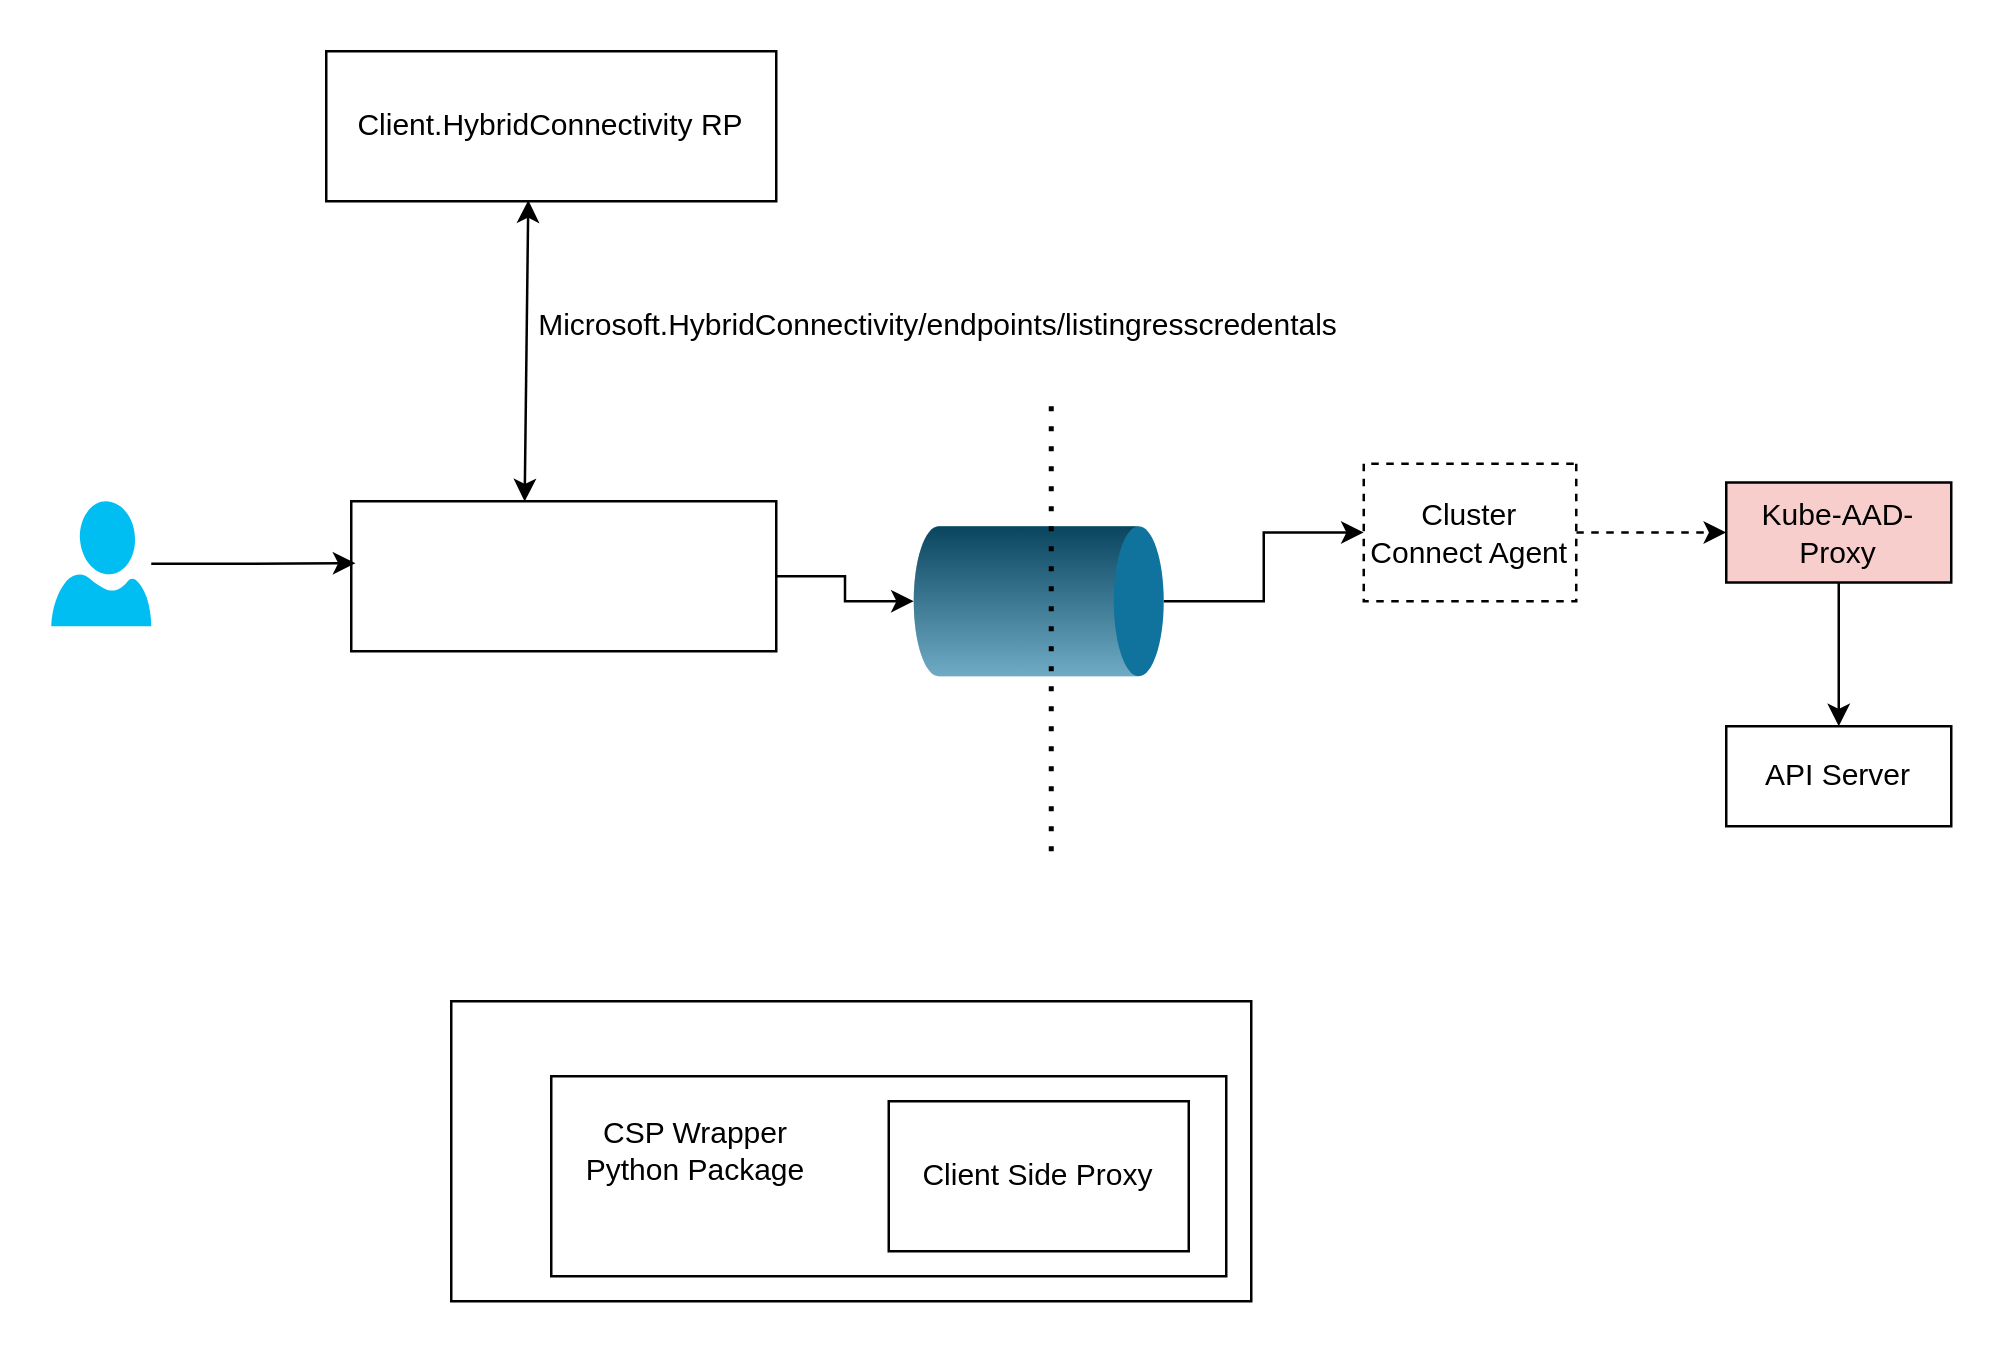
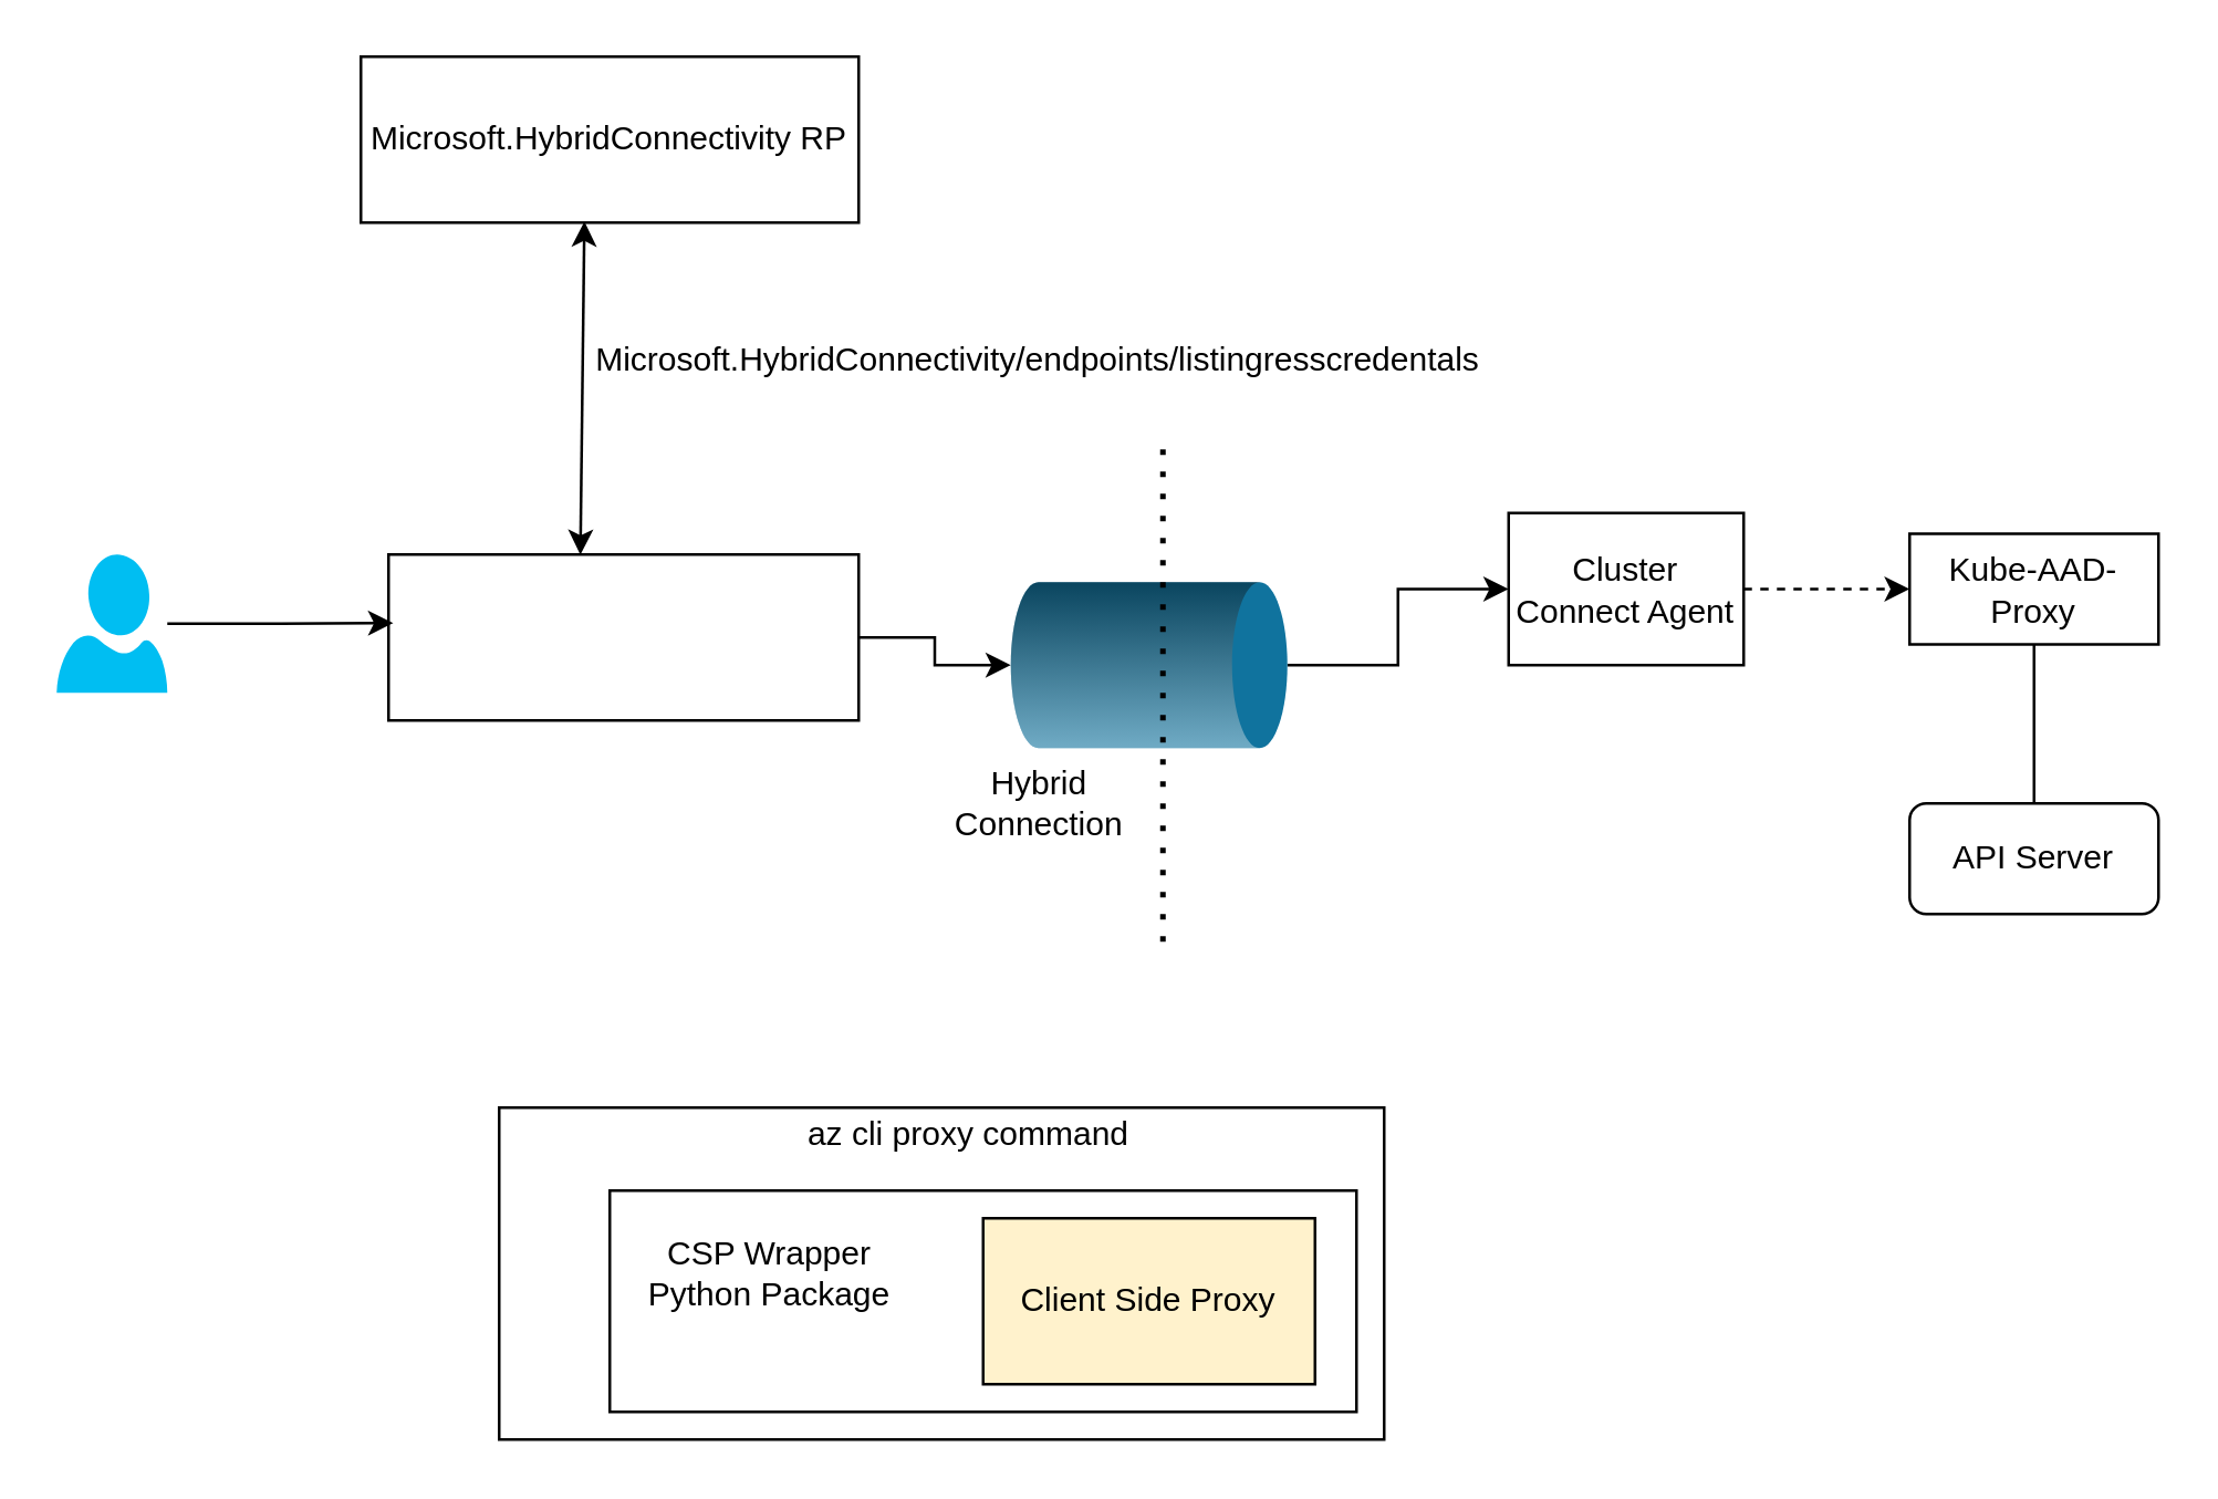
- <mxCell id="6" value="Client.HybridConnectivity RP" style="rounded=0;whiteSpace=wrap;html=1;" vertex="1" parent="1"><mxGeometry x="130" y="20" width="180" height="60" as="geometry" /></mxCell>
+ <mxCell id="6" value="Microsoft.HybridConnectivity RP" style="rounded=0;whiteSpace=wrap;html=1;" vertex="1" parent="1"><mxGeometry x="130" y="20" width="180" height="60" as="geometry" /></mxCell>
- <mxCell id="14" value="Cluster Connect Agent" style="rounded=0;whiteSpace=wrap;html=1;direction=south;dashed=1;" vertex="1" parent="1"><mxGeometry x="545" y="185" width="85" height="55" as="geometry" /></mxCell>
+ <mxCell id="14" value="Cluster Connect Agent" style="rounded=0;whiteSpace=wrap;html=1;direction=south;" vertex="1" parent="1"><mxGeometry x="545" y="185" width="85" height="55" as="geometry" /></mxCell>
- <mxCell id="16" value="Kube-AAD-Proxy" style="rounded=0;whiteSpace=wrap;html=1;fillColor=#f8cecc;" vertex="1" parent="1"><mxGeometry x="690" y="192.5" width="90" height="40" as="geometry" /></mxCell>
+ <mxCell id="16" value="Kube-AAD-Proxy" style="rounded=0;whiteSpace=wrap;html=1;" vertex="1" parent="1"><mxGeometry x="690" y="192.5" width="90" height="40" as="geometry" /></mxCell>
- <mxCell id="15" style="edgeStyle=orthogonalEdgeStyle;rounded=0;orthogonalLoop=1;jettySize=auto;html=1;exitX=0.5;exitY=1;exitDx=0;exitDy=0;entryX=0.5;entryY=0;entryDx=0;entryDy=0;" edge="1" parent="1" source="16" target="17"><mxGeometry relative="1" as="geometry" /></mxCell>
+ <mxCell id="15" style="edgeStyle=orthogonalEdgeStyle;rounded=0;orthogonalLoop=1;jettySize=auto;html=1;exitX=0.5;exitY=1;exitDx=0;exitDy=0;entryX=0.5;entryY=0;entryDx=0;entryDy=0;endArrow=none;" edge="1" parent="1" source="16" target="17"><mxGeometry relative="1" as="geometry" /></mxCell>
+ <mxCell id="12" value="Hybrid Connection" style="text;html=1;strokeColor=none;fillColor=none;align=center;verticalAlign=middle;whiteSpace=wrap;rounded=0;" vertex="1" parent="1"><mxGeometry x="327.5" y="280" width="95" height="20" as="geometry" /></mxCell>
- <mxCell id="17" value="API Server" style="rounded=0;whiteSpace=wrap;html=1;" vertex="1" parent="1"><mxGeometry x="690" y="290" width="90" height="40" as="geometry" /></mxCell>
+ <mxCell id="17" value="API Server" style="whiteSpace=wrap;html=1;rounded=1;" vertex="1" parent="1"><mxGeometry x="690" y="290" width="90" height="40" as="geometry" /></mxCell>
+ <mxCell id="22" value="az cli proxy command" style="text;html=1;strokeColor=none;fillColor=none;align=center;verticalAlign=middle;whiteSpace=wrap;rounded=0;" vertex="1" parent="1"><mxGeometry x="200" y="400" width="300" height="20" as="geometry" /></mxCell>
- <mxCell id="20" value="Client Side Proxy" style="rounded=0;whiteSpace=wrap;html=1;" vertex="1" parent="1"><mxGeometry x="355" y="440" width="120" height="60" as="geometry" /></mxCell>
+ <mxCell id="20" value="Client Side Proxy" style="rounded=0;whiteSpace=wrap;html=1;fillColor=#fff2cc;" vertex="1" parent="1"><mxGeometry x="355" y="440" width="120" height="60" as="geometry" /></mxCell>
